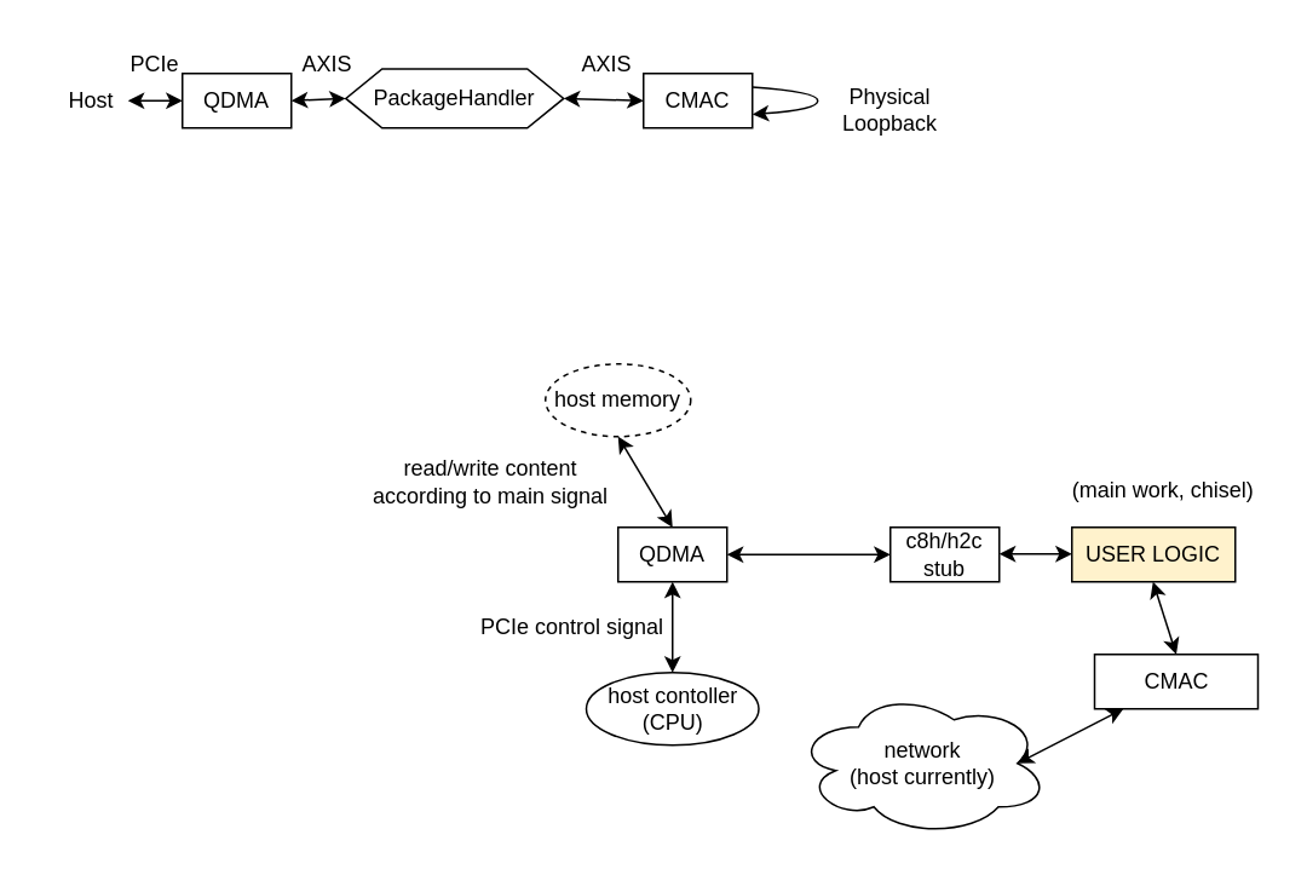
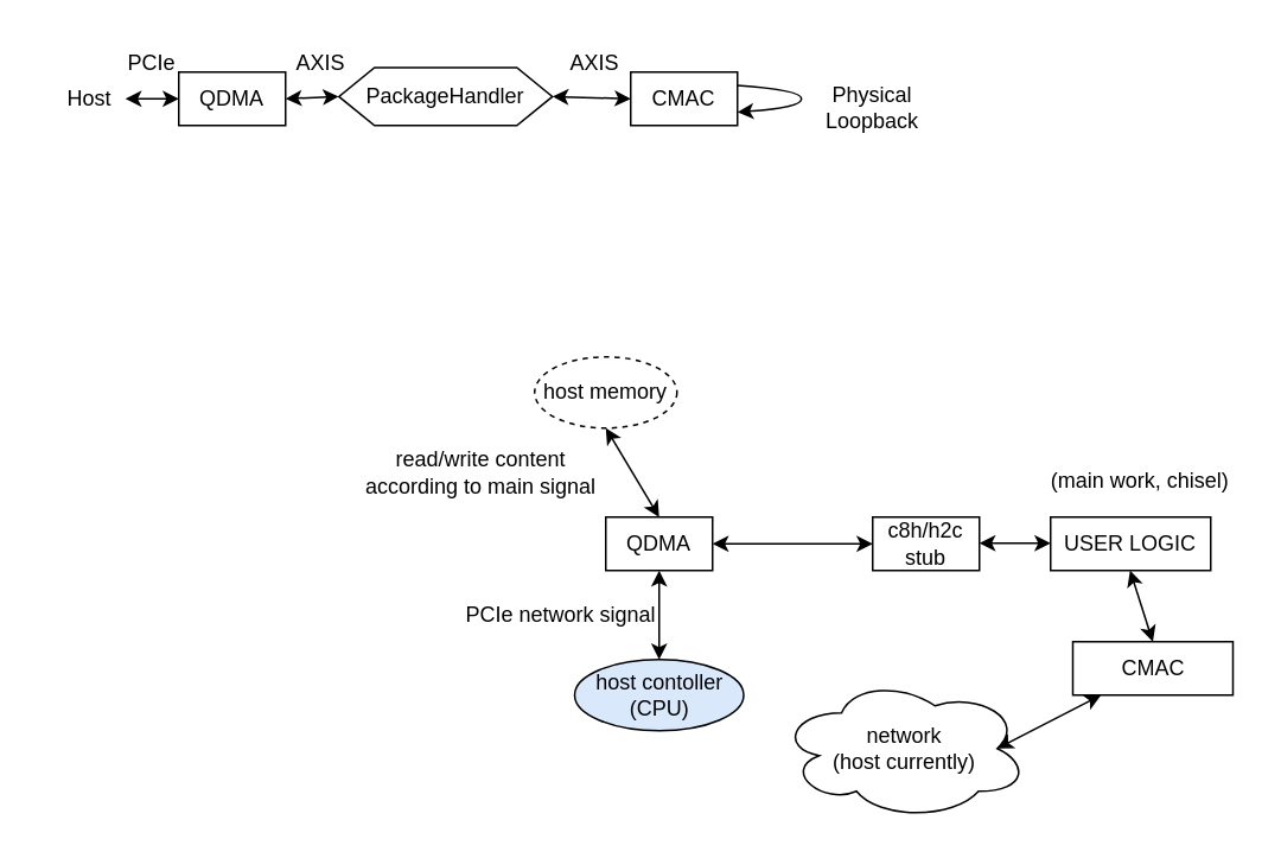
- <mxCell id="10" value="USER LOGIC" style="rounded=0;whiteSpace=wrap;html=1;fillColor=#fff2cc;" parent="1" vertex="1"><mxGeometry x="590" y="290" width="90" height="30" as="geometry" /></mxCell>
+ <mxCell id="10" value="USER LOGIC" style="rounded=0;whiteSpace=wrap;html=1;" parent="1" vertex="1"><mxGeometry x="590" y="290" width="90" height="30" as="geometry" /></mxCell>
- <mxCell id="4" value="PCIe control signal" style="text;html=1;strokeColor=none;fillColor=none;align=center;verticalAlign=middle;whiteSpace=wrap;rounded=0;" parent="1" vertex="1"><mxGeometry x="260" y="340" width="110" height="10" as="geometry" /></mxCell>
+ <mxCell id="4" value="PCIe network signal" style="text;html=1;strokeColor=none;fillColor=none;align=center;verticalAlign=middle;whiteSpace=wrap;rounded=0;" parent="1" vertex="1"><mxGeometry x="260" y="340" width="110" height="10" as="geometry" /></mxCell>
- <mxCell id="16" value="&lt;span style=&quot;&quot;&gt;host contoller&lt;br&gt;(CPU)&lt;br&gt;&lt;/span&gt;" style="ellipse;whiteSpace=wrap;html=1;" parent="1" vertex="1"><mxGeometry x="322.5" y="370" width="95" height="40" as="geometry" /></mxCell>
+ <mxCell id="16" value="&lt;span style=&quot;&quot;&gt;host contoller&lt;br&gt;(CPU)&lt;br&gt;&lt;/span&gt;" style="ellipse;whiteSpace=wrap;html=1;fillColor=#dae8fc;" parent="1" vertex="1"><mxGeometry x="322.5" y="370" width="95" height="40" as="geometry" /></mxCell>
